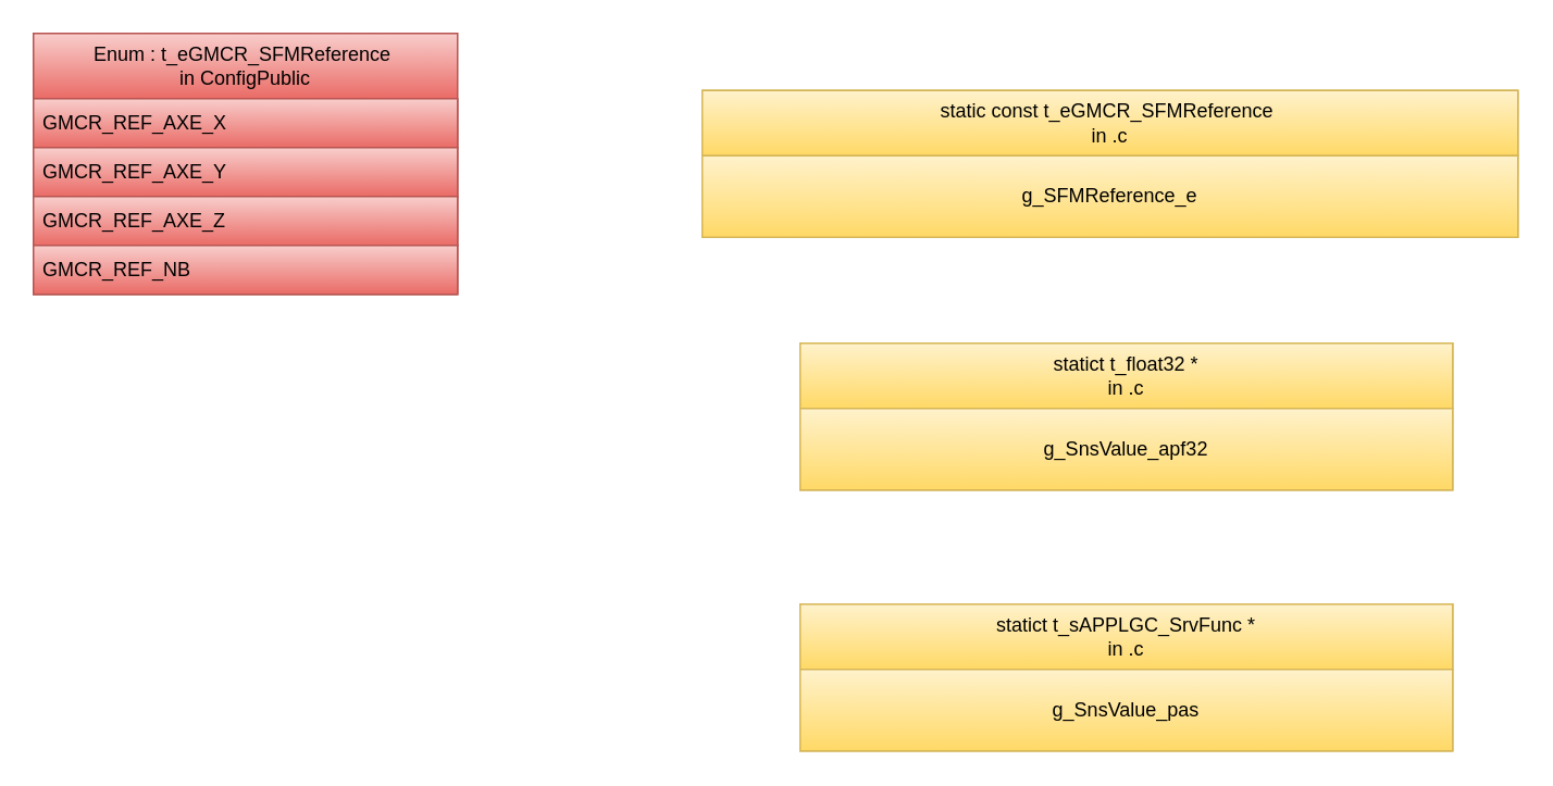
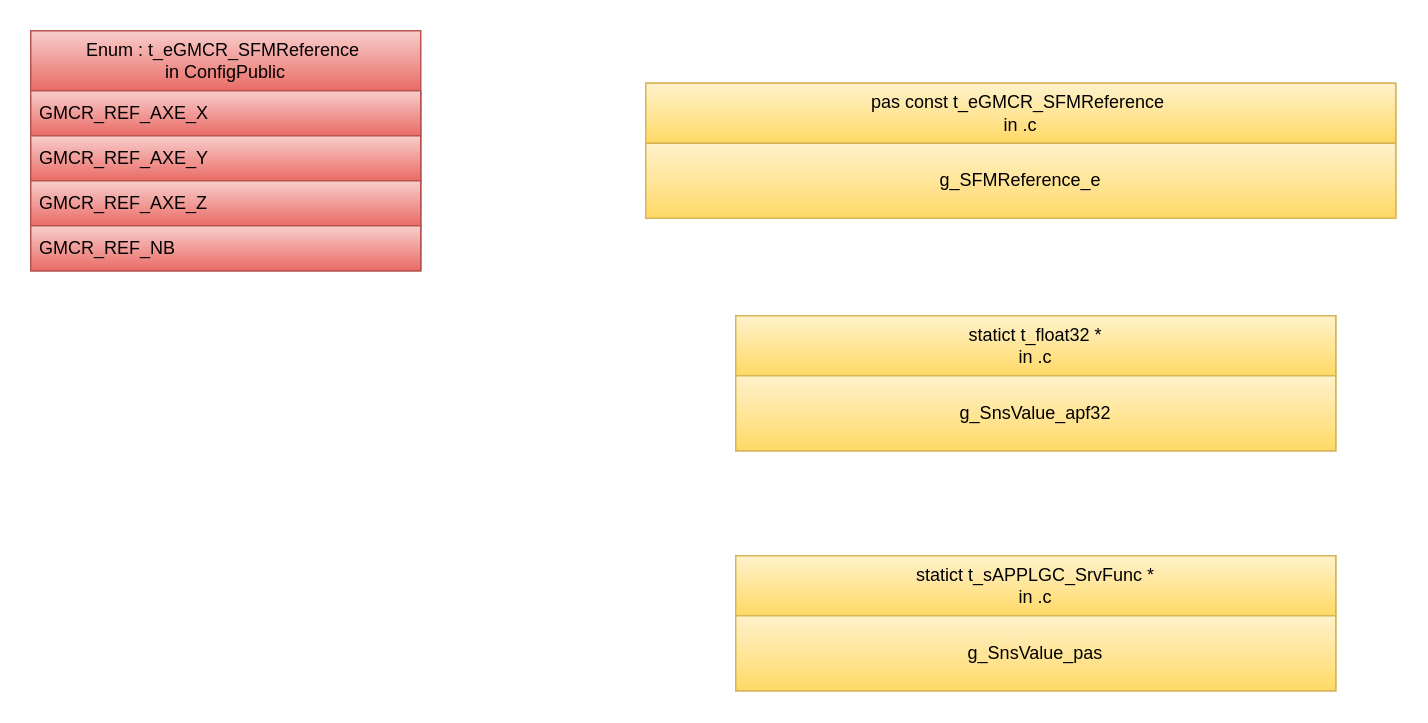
- <mxCell id="9" value="static const t_eGMCR_SFMReference&amp;nbsp;&lt;div&gt;in .c&lt;/div&gt;" style="rounded=0;whiteSpace=wrap;html=1;fillColor=#fff2cc;gradientColor=#ffd966;strokeColor=#d6b656;fontColor=#000000;fontSize=12;" vertex="1" parent="7"><mxGeometry width="500.0" height="40" as="geometry" /></mxCell>
+ <mxCell id="9" value="pas const t_eGMCR_SFMReference&amp;nbsp;&lt;div&gt;in .c&lt;/div&gt;" style="rounded=0;whiteSpace=wrap;html=1;fillColor=#fff2cc;gradientColor=#ffd966;strokeColor=#d6b656;fontColor=#000000;fontSize=12;" vertex="1" parent="7"><mxGeometry width="500.0" height="40" as="geometry" /></mxCell>
